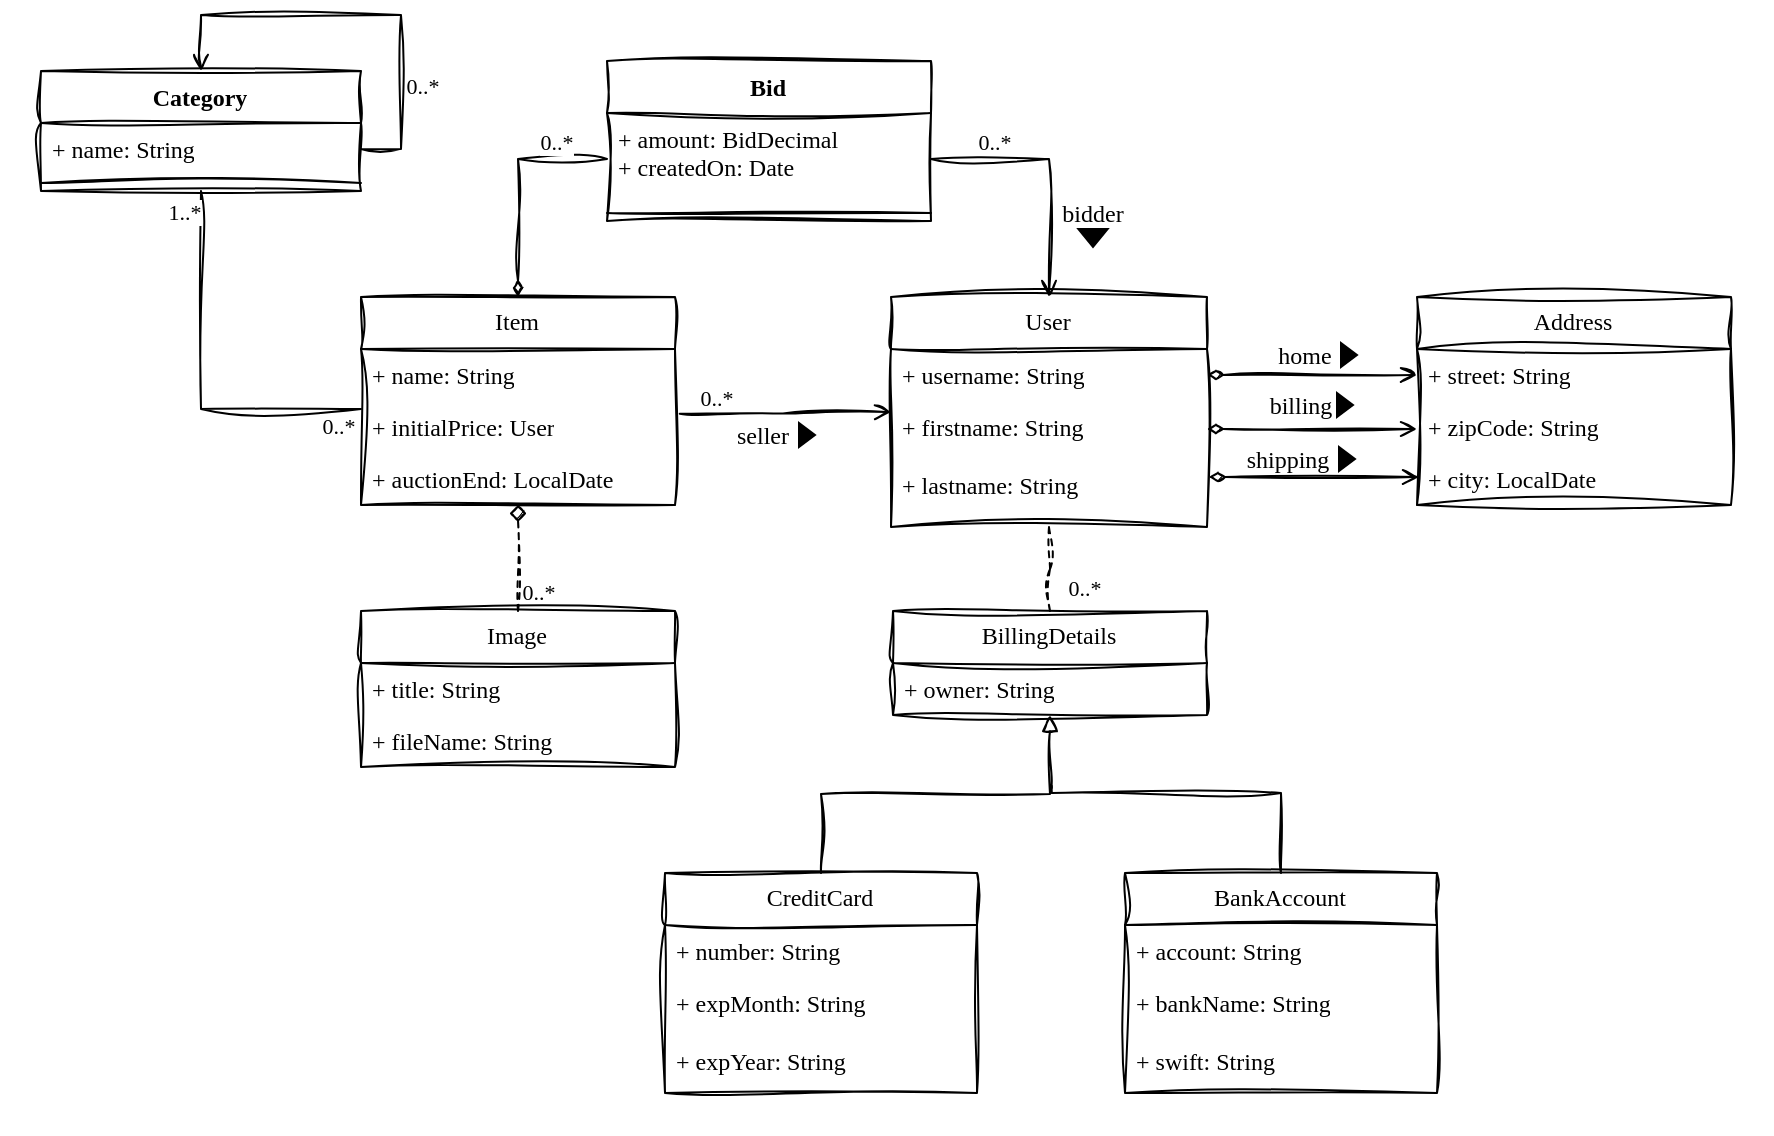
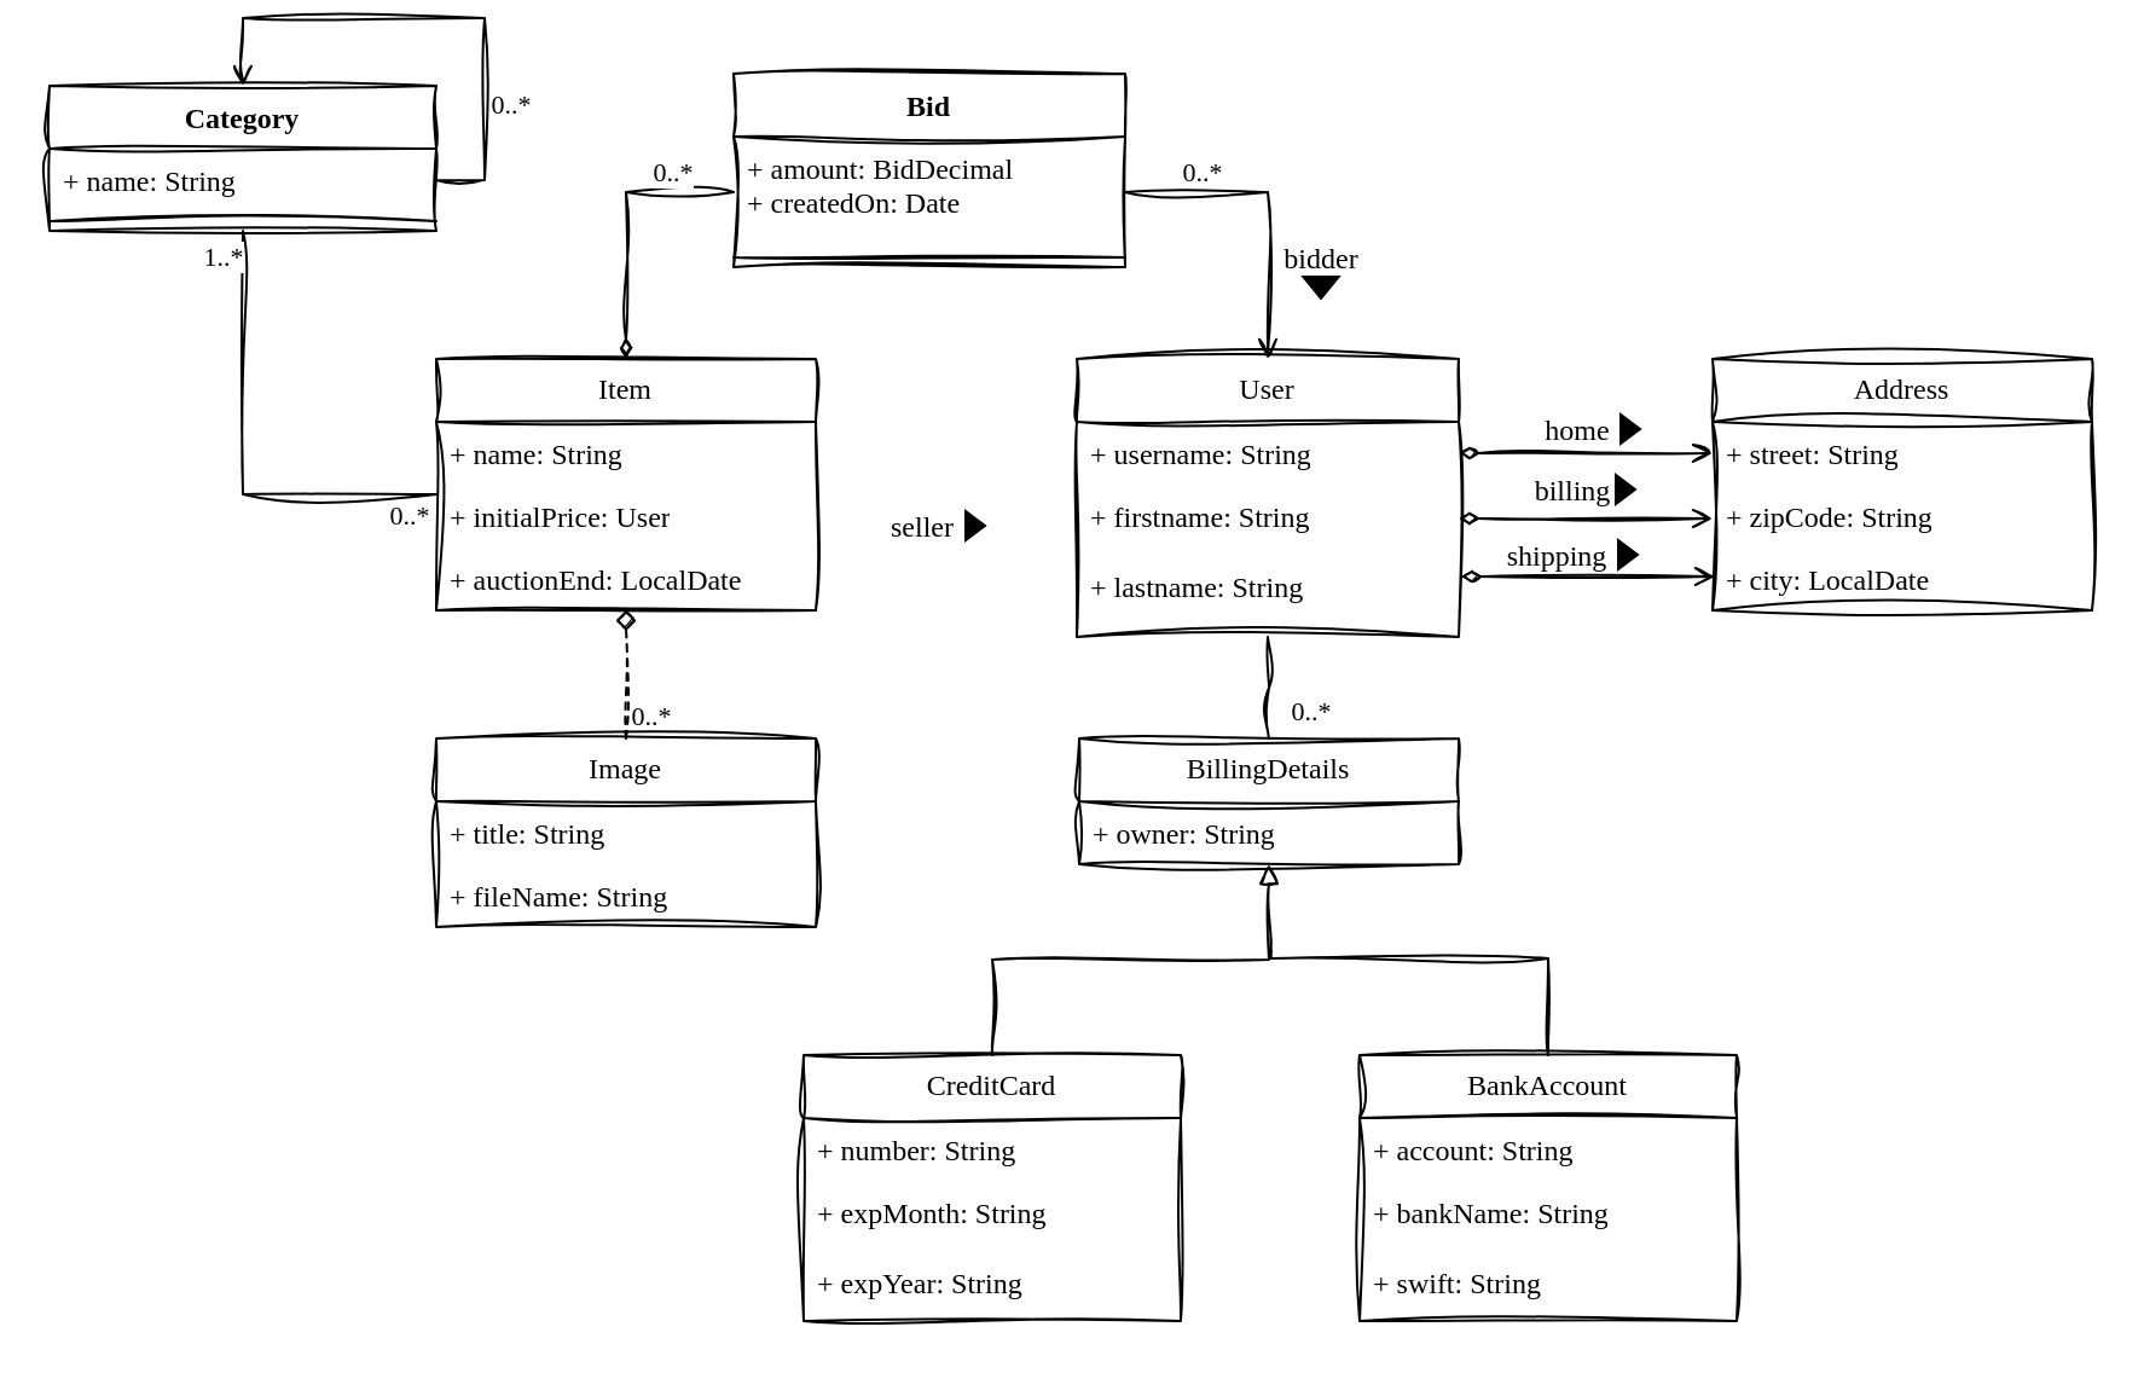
- <mxCell id="22" style="edgeStyle=orthogonalEdgeStyle;rounded=0;sketch=1;hachureGap=4;jiggle=2;curveFitting=1;orthogonalLoop=1;jettySize=auto;html=1;entryX=0;entryY=0.5;entryDx=0;entryDy=0;fontFamily=Architects Daughter;fontSource=https%3A%2F%2Ffonts.googleapis.com%2Fcss%3Ffamily%3DArchitects%2BDaughter;exitX=1.015;exitY=0.244;exitDx=0;exitDy=0;exitPerimeter=0;endArrow=open;endFill=0;" parent="1" source="12" target="19" edge="1"><mxGeometry relative="1" as="geometry" /></mxCell>
- <mxCell id="23" value="0..*" style="edgeLabel;html=1;align=center;verticalAlign=middle;resizable=0;points=[];sketch=1;hachureGap=4;jiggle=2;curveFitting=1;fontFamily=Architects Daughter;fontSource=https%3A%2F%2Ffonts.googleapis.com%2Fcss%3Ffamily%3DArchitects%2BDaughter;" parent="22" vertex="1" connectable="0"><mxGeometry x="-0.577" y="2" relative="1" as="geometry"><mxPoint x="-5" y="-6" as="offset" /></mxGeometry></mxCell>
- <mxCell id="50" value="0..*" style="edgeStyle=orthogonalEdgeStyle;rounded=0;sketch=1;hachureGap=4;jiggle=2;curveFitting=1;orthogonalLoop=1;jettySize=auto;html=1;entryX=0.5;entryY=1;entryDx=0;entryDy=0;fontFamily=Architects Daughter;fontSource=https%3A%2F%2Ffonts.googleapis.com%2Fcss%3Ffamily%3DArchitects%2BDaughter;endArrow=none;endFill=0;dashed=1;" parent="1" source="51" target="19" edge="1"><mxGeometry x="-0.483" y="-17" relative="1" as="geometry"><mxPoint as="offset" /></mxGeometry></mxCell>
+ <mxCell id="50" value="0..*" style="edgeStyle=orthogonalEdgeStyle;rounded=0;sketch=1;hachureGap=4;jiggle=2;curveFitting=1;orthogonalLoop=1;jettySize=auto;html=1;entryX=0.5;entryY=1;entryDx=0;entryDy=0;fontFamily=Architects Daughter;fontSource=https%3A%2F%2Ffonts.googleapis.com%2Fcss%3Ffamily%3DArchitects%2BDaughter;endArrow=none;endFill=0;" parent="1" source="51" target="19" edge="1"><mxGeometry x="-0.483" y="-17" relative="1" as="geometry"><mxPoint as="offset" /></mxGeometry></mxCell>
